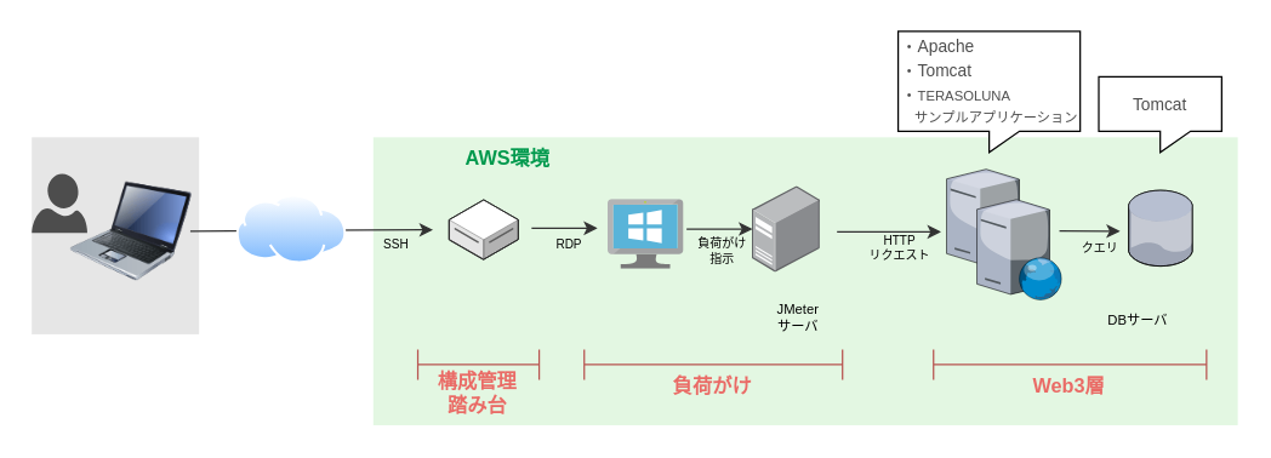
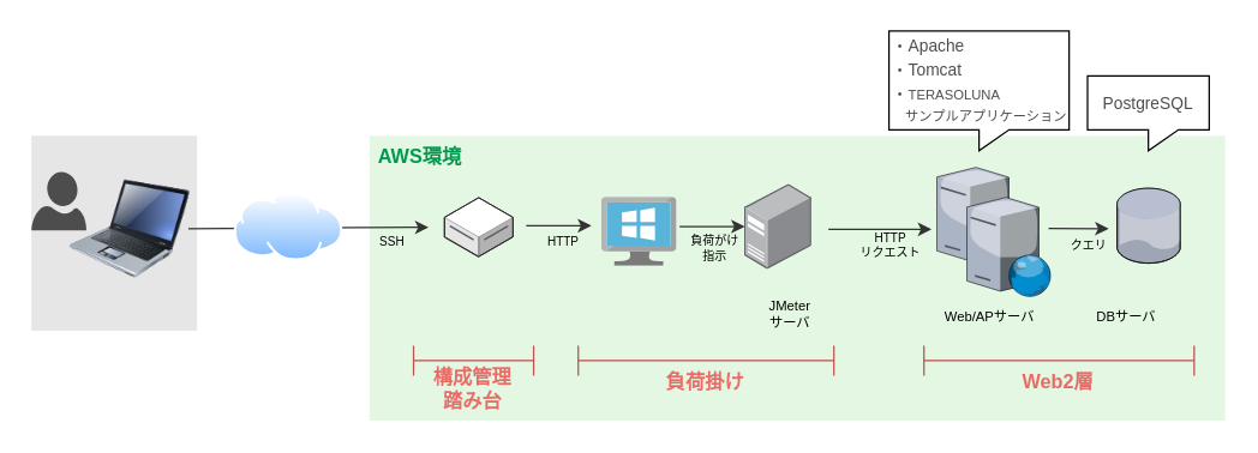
- <mxCell id="34" value="&lt;font&gt;&lt;span style=&quot;font-size: 11px&quot;&gt;Tomcat&lt;/span&gt;&lt;br&gt;&lt;/font&gt;" style="shape=callout;whiteSpace=wrap;html=1;perimeter=calloutPerimeter;strokeColor=#000000;fillColor=#FFFFFF;fontSize=13;fontColor=#4D4D4D;position2=0.5;size=14;position=0.5;align=center;" parent="1" vertex="1"><mxGeometry x="723.96" y="50" width="81.04" height="50" as="geometry" /></mxCell>
+ <mxCell id="34" value="&lt;font&gt;&lt;span style=&quot;font-size: 11px&quot;&gt;PostgreSQL&lt;/span&gt;&lt;br&gt;&lt;/font&gt;" style="shape=callout;whiteSpace=wrap;html=1;perimeter=calloutPerimeter;strokeColor=#000000;fillColor=#FFFFFF;fontSize=13;fontColor=#4D4D4D;position2=0.5;size=14;position=0.5;align=center;" parent="1" vertex="1"><mxGeometry x="723.96" y="50" width="81.04" height="50" as="geometry" /></mxCell>
- <mxCell id="26" value="AWS環境" style="text;html=1;strokeColor=none;fillColor=none;align=center;verticalAlign=middle;whiteSpace=wrap;rounded=0;fontSize=13;fontColor=#00994D;fontStyle=1" parent="1" vertex="1"><mxGeometry x="300.61" y="94.13" width="66.77" height="20" as="geometry" /></mxCell>
+ <mxCell id="26" value="AWS環境" style="text;html=1;strokeColor=none;fillColor=none;align=center;verticalAlign=middle;whiteSpace=wrap;rounded=0;fontSize=13;fontColor=#00994D;fontStyle=1" parent="1" vertex="1"><mxGeometry x="245.61" y="94.13" width="66.77" height="20" as="geometry" /></mxCell>
- <mxCell id="22" value="RDP" style="text;html=1;strokeColor=none;fillColor=none;align=center;verticalAlign=middle;whiteSpace=wrap;rounded=0;fontSize=8;" parent="1" vertex="1"><mxGeometry x="355" y="150.56" width="40" height="20" as="geometry" /></mxCell>
+ <mxCell id="22" value="HTTP" style="text;html=1;strokeColor=none;fillColor=none;align=center;verticalAlign=middle;whiteSpace=wrap;rounded=0;fontSize=8;" parent="1" vertex="1"><mxGeometry x="355" y="150.56" width="40" height="20" as="geometry" /></mxCell>
+ <mxCell id="12" value="Web/APサーバ" style="text;html=1;strokeColor=none;fillColor=none;align=center;verticalAlign=middle;whiteSpace=wrap;rounded=0;fontSize=9;fontStyle=0" parent="1" vertex="1"><mxGeometry x="617.96" y="201.2" width="81.81" height="20" as="geometry" /></mxCell>
- <mxCell id="30" value="&lt;font color=&quot;#ea6b66&quot;&gt;負荷がけ&lt;/font&gt;" style="text;html=1;strokeColor=none;fillColor=none;align=center;verticalAlign=middle;whiteSpace=wrap;rounded=0;fontSize=13;fontColor=#00994D;fontStyle=1" parent="1" vertex="1"><mxGeometry x="441.21" y="244" width="57.29" height="20" as="geometry" /></mxCell>
+ <mxCell id="30" value="&lt;font color=&quot;#ea6b66&quot;&gt;負荷掛け&lt;/font&gt;" style="text;html=1;strokeColor=none;fillColor=none;align=center;verticalAlign=middle;whiteSpace=wrap;rounded=0;fontSize=13;fontColor=#00994D;fontStyle=1" parent="1" vertex="1"><mxGeometry x="441.21" y="244" width="57.29" height="20" as="geometry" /></mxCell>
- <mxCell id="32" value="&lt;font color=&quot;#ea6b66&quot;&gt;Web3層&lt;/font&gt;" style="text;html=1;strokeColor=none;fillColor=none;align=center;verticalAlign=middle;whiteSpace=wrap;rounded=0;fontSize=13;fontColor=#00994D;fontStyle=1" parent="1" vertex="1"><mxGeometry x="676.36" y="244" width="57.29" height="20" as="geometry" /></mxCell>
+ <mxCell id="32" value="&lt;font color=&quot;#ea6b66&quot;&gt;Web2層&lt;/font&gt;" style="text;html=1;strokeColor=none;fillColor=none;align=center;verticalAlign=middle;whiteSpace=wrap;rounded=0;fontSize=13;fontColor=#00994D;fontStyle=1" parent="1" vertex="1"><mxGeometry x="676.36" y="244" width="57.29" height="20" as="geometry" /></mxCell>
